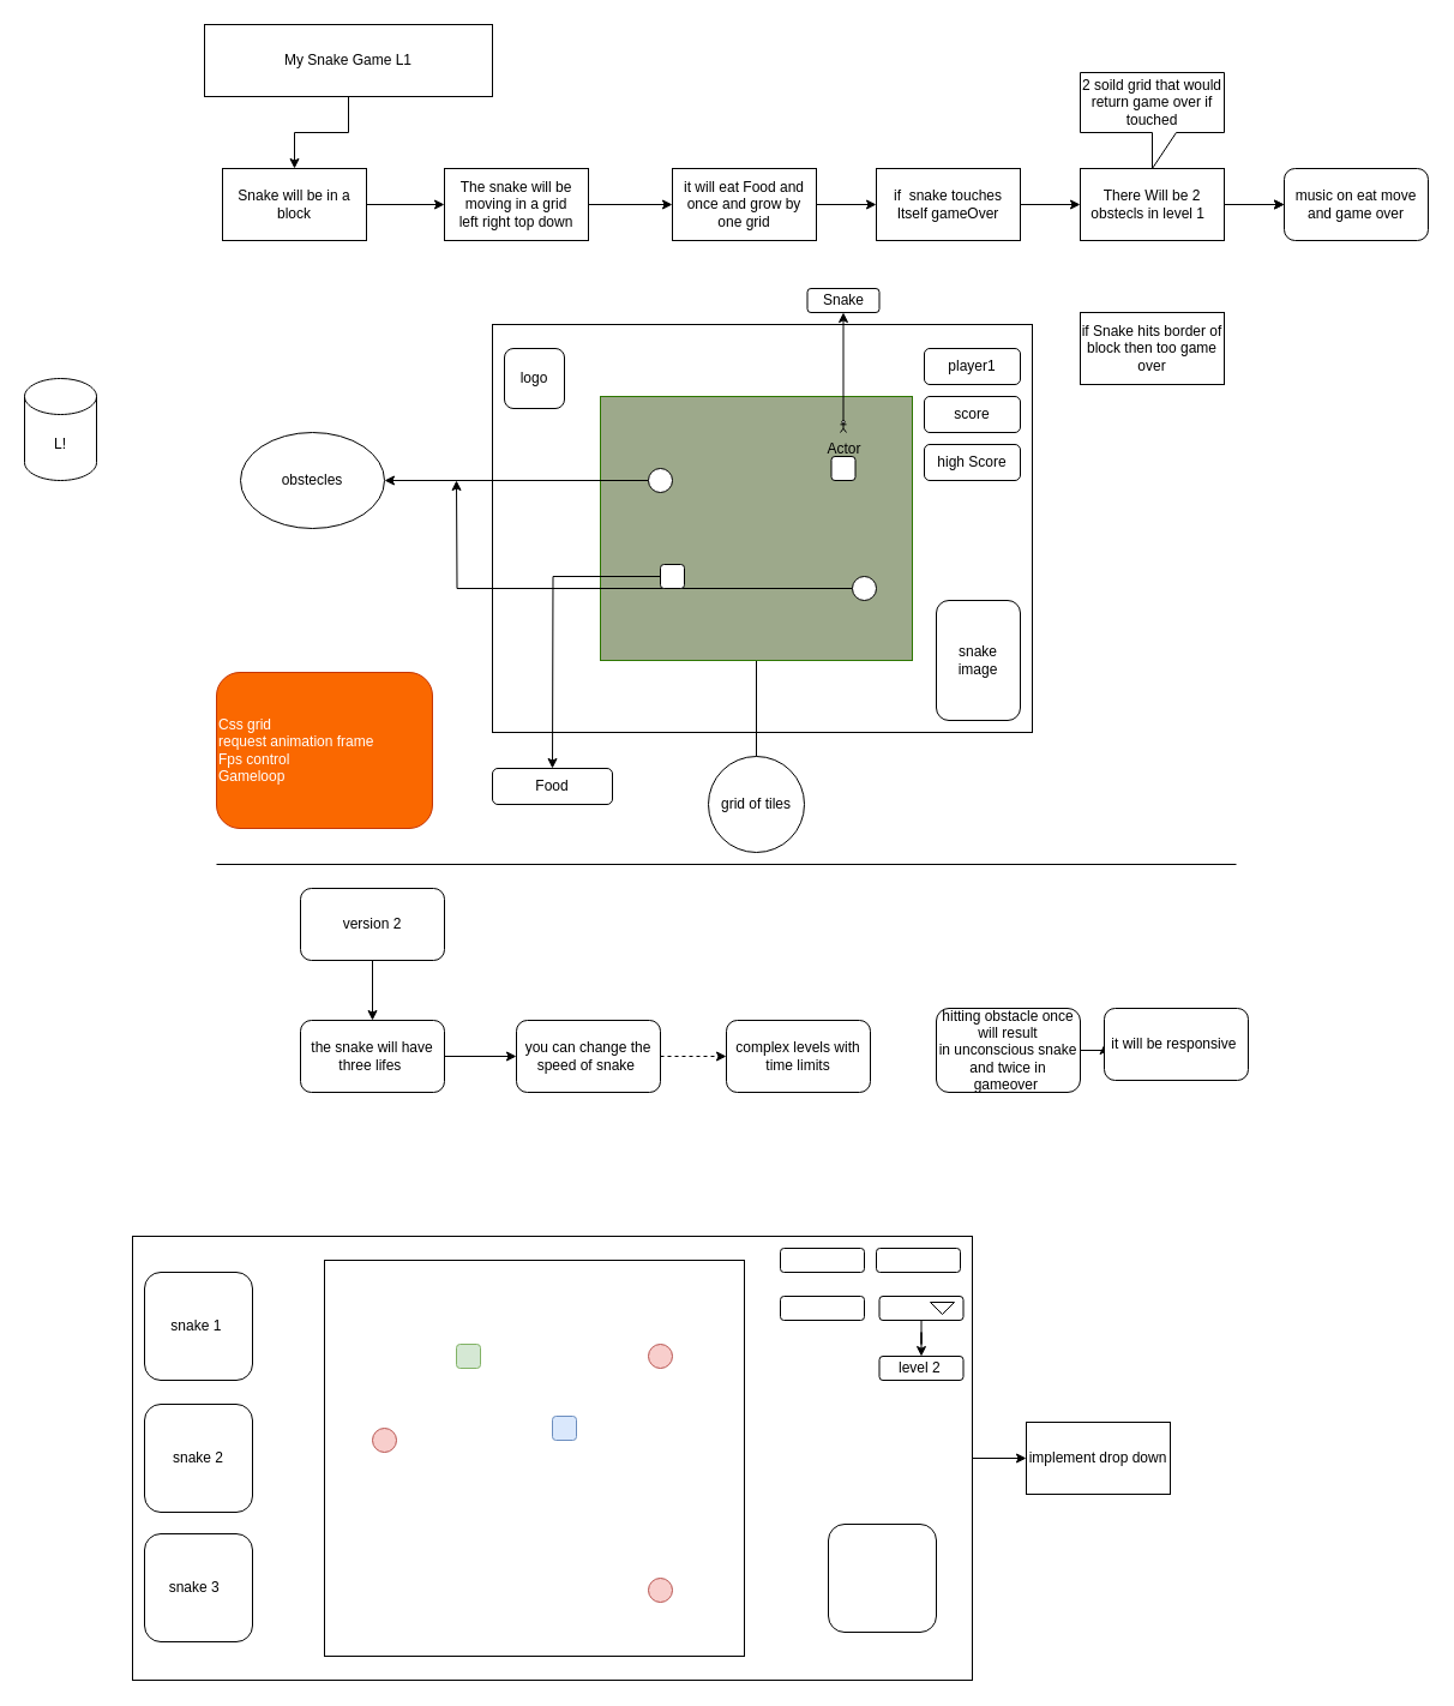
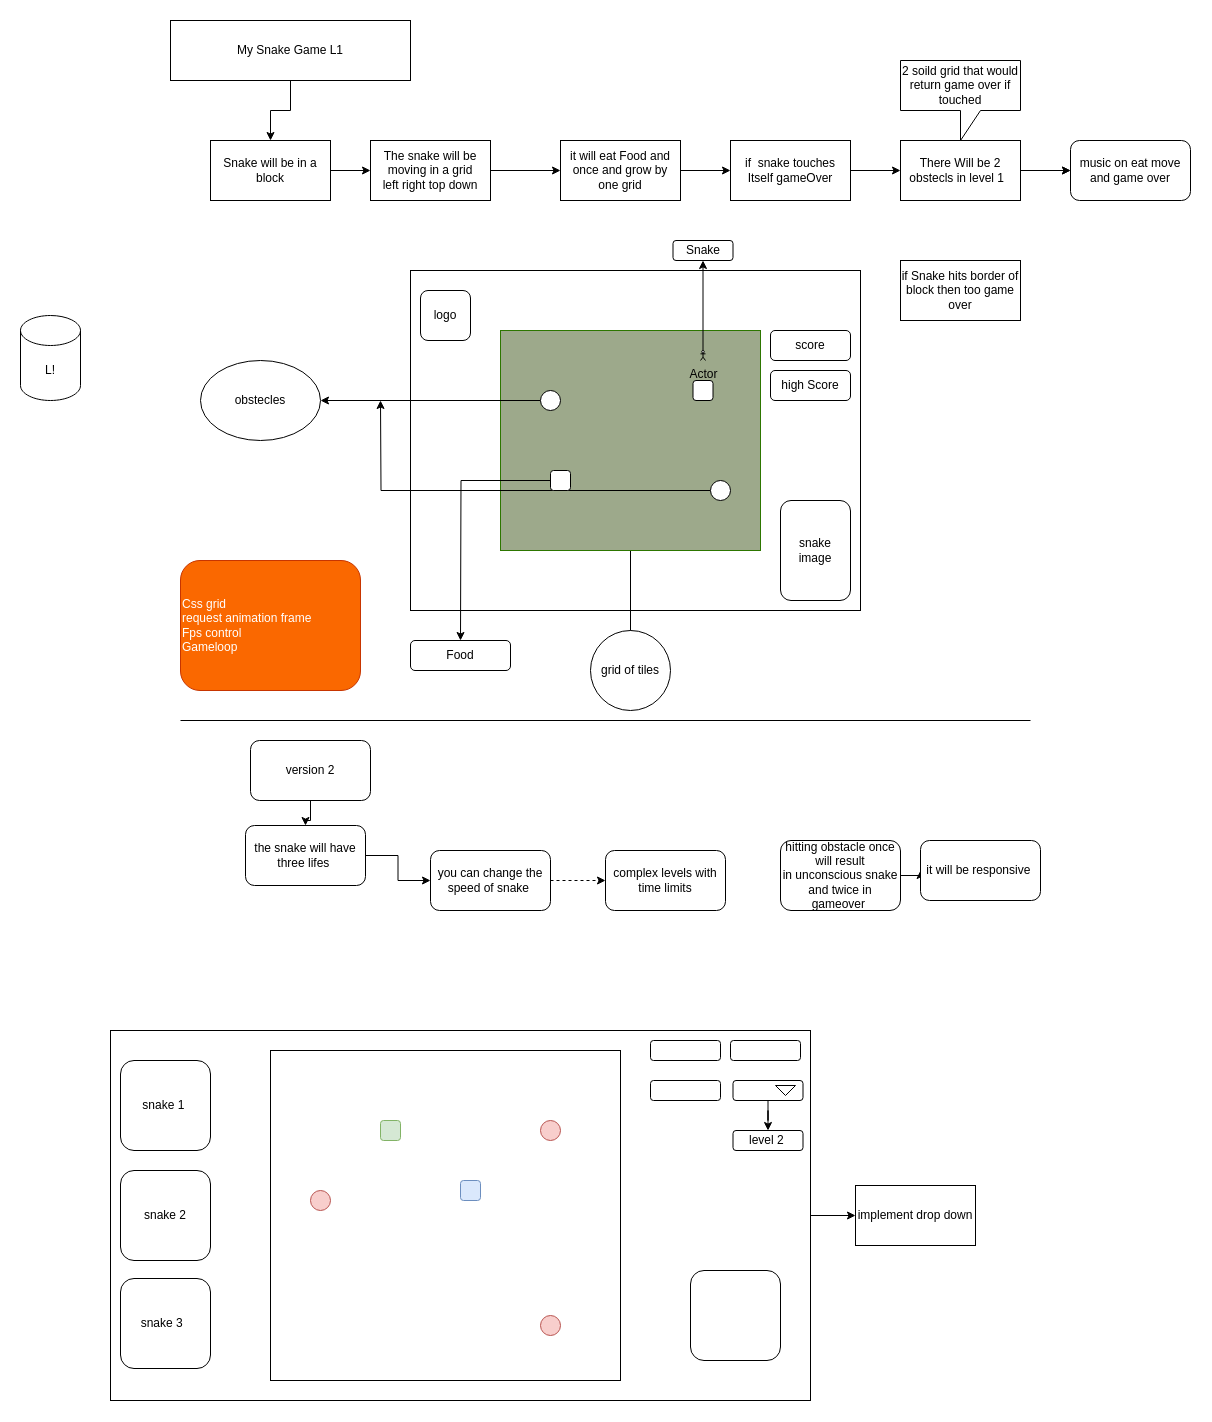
- <mxCell id="5" value="Snake will be in a block" style="rounded=0;whiteSpace=wrap;html=1;" parent="1" vertex="1"><mxGeometry x="185" y="140" width="120" height="60" as="geometry" /></mxCell>
+ <mxCell id="5" value="Snake will be in a block" style="rounded=0;whiteSpace=wrap;html=1;" parent="1" vertex="1"><mxGeometry x="210" y="140" width="120" height="60" as="geometry" /></mxCell>
- <mxCell id="20" value="player1" style="rounded=1;whiteSpace=wrap;html=1;" parent="1" vertex="1"><mxGeometry x="770" y="290" width="80" height="30" as="geometry" /></mxCell>
- <mxCell id="38" value="the snake will have three lifes&amp;nbsp;" style="rounded=1;whiteSpace=wrap;html=1;" parent="1" vertex="1"><mxGeometry x="250" y="850" width="120" height="60" as="geometry" /></mxCell>
+ <mxCell id="38" value="the snake will have three lifes&amp;nbsp;" style="rounded=1;whiteSpace=wrap;html=1;" parent="1" vertex="1"><mxGeometry x="245" y="825" width="120" height="60" as="geometry" /></mxCell>
